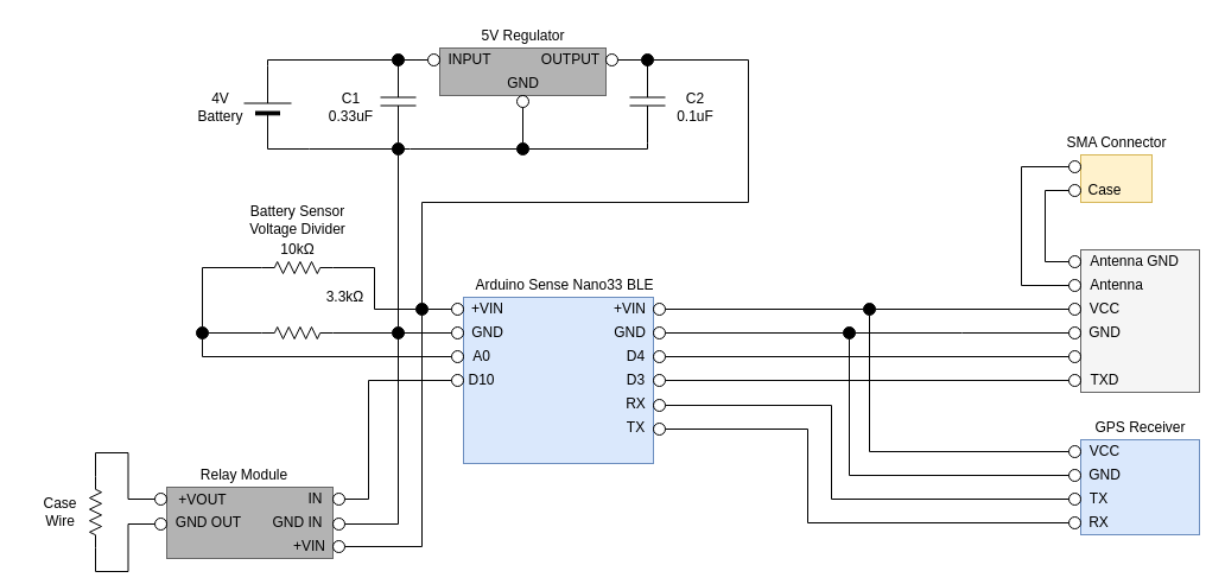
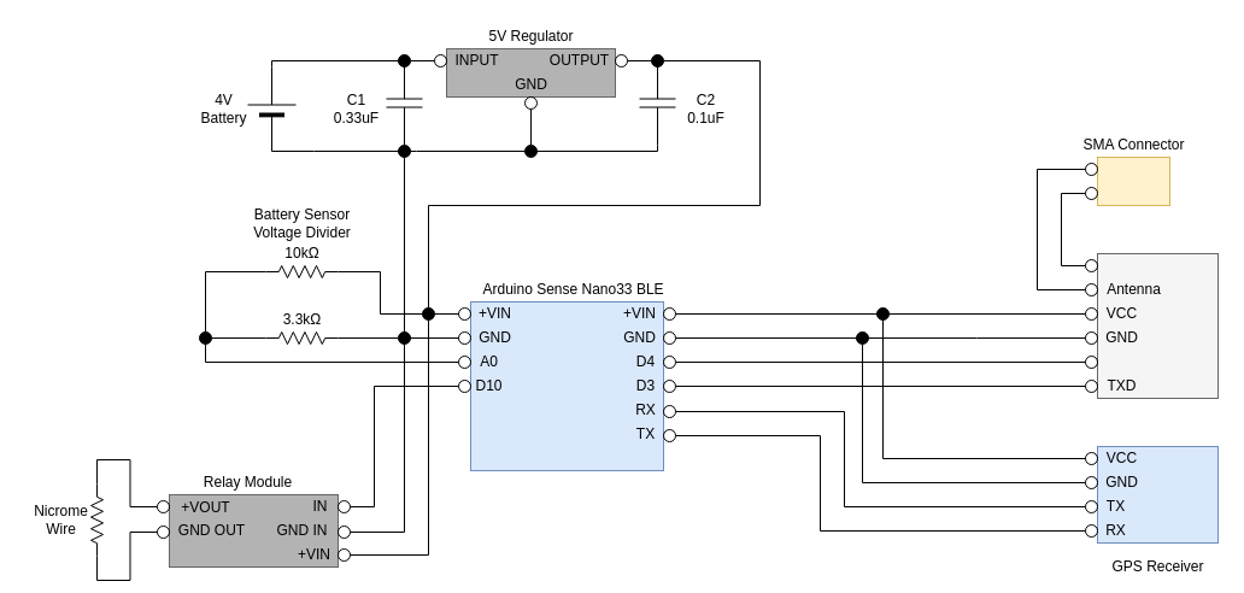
- <mxCell id="62" value="Case" style="text;html=1;align=center;verticalAlign=middle;resizable=0;points=[];autosize=1;" parent="1" vertex="1"><mxGeometry x="910" y="150" width="40" height="20" as="geometry" /></mxCell>
- <mxCell id="36" value="Antenna GND" style="text;html=1;align=center;verticalAlign=middle;resizable=0;points=[];autosize=1;" parent="1" vertex="1"><mxGeometry x="910" y="210" width="90" height="20" as="geometry" /></mxCell>
- <mxCell id="125" value="3.3kΩ" style="text;html=1;align=center;verticalAlign=middle;resizable=0;points=[];autosize=1;" parent="1" vertex="1"><mxGeometry x="265" y="240" width="50" height="20" as="geometry" /></mxCell>
+ <mxCell id="125" value="3.3kΩ" style="text;html=1;align=center;verticalAlign=middle;resizable=0;points=[];autosize=1;" parent="1" vertex="1"><mxGeometry x="225" y="255" width="50" height="20" as="geometry" /></mxCell>
- <mxCell id="75" value="GPS Receiver" style="text;html=1;align=center;verticalAlign=middle;resizable=0;points=[];autosize=1;" parent="1" vertex="1"><mxGeometry x="915" y="350" width="90" height="20" as="geometry" /></mxCell>
+ <mxCell id="75" value="GPS Receiver" style="text;html=1;align=center;verticalAlign=middle;resizable=0;points=[];autosize=1;" parent="1" vertex="1"><mxGeometry x="915" y="460" width="90" height="20" as="geometry" /></mxCell>
- <mxCell id="116" value="Case&lt;br&gt;Wire" style="text;html=1;align=center;verticalAlign=middle;resizable=0;points=[];autosize=1;" parent="1" vertex="1"><mxGeometry x="20" y="416" width="60" height="30" as="geometry" /></mxCell>
+ <mxCell id="116" value="Nicrome&lt;br&gt;Wire" style="text;html=1;align=center;verticalAlign=middle;resizable=0;points=[];autosize=1;" parent="1" vertex="1"><mxGeometry x="20" y="416" width="60" height="30" as="geometry" /></mxCell>
